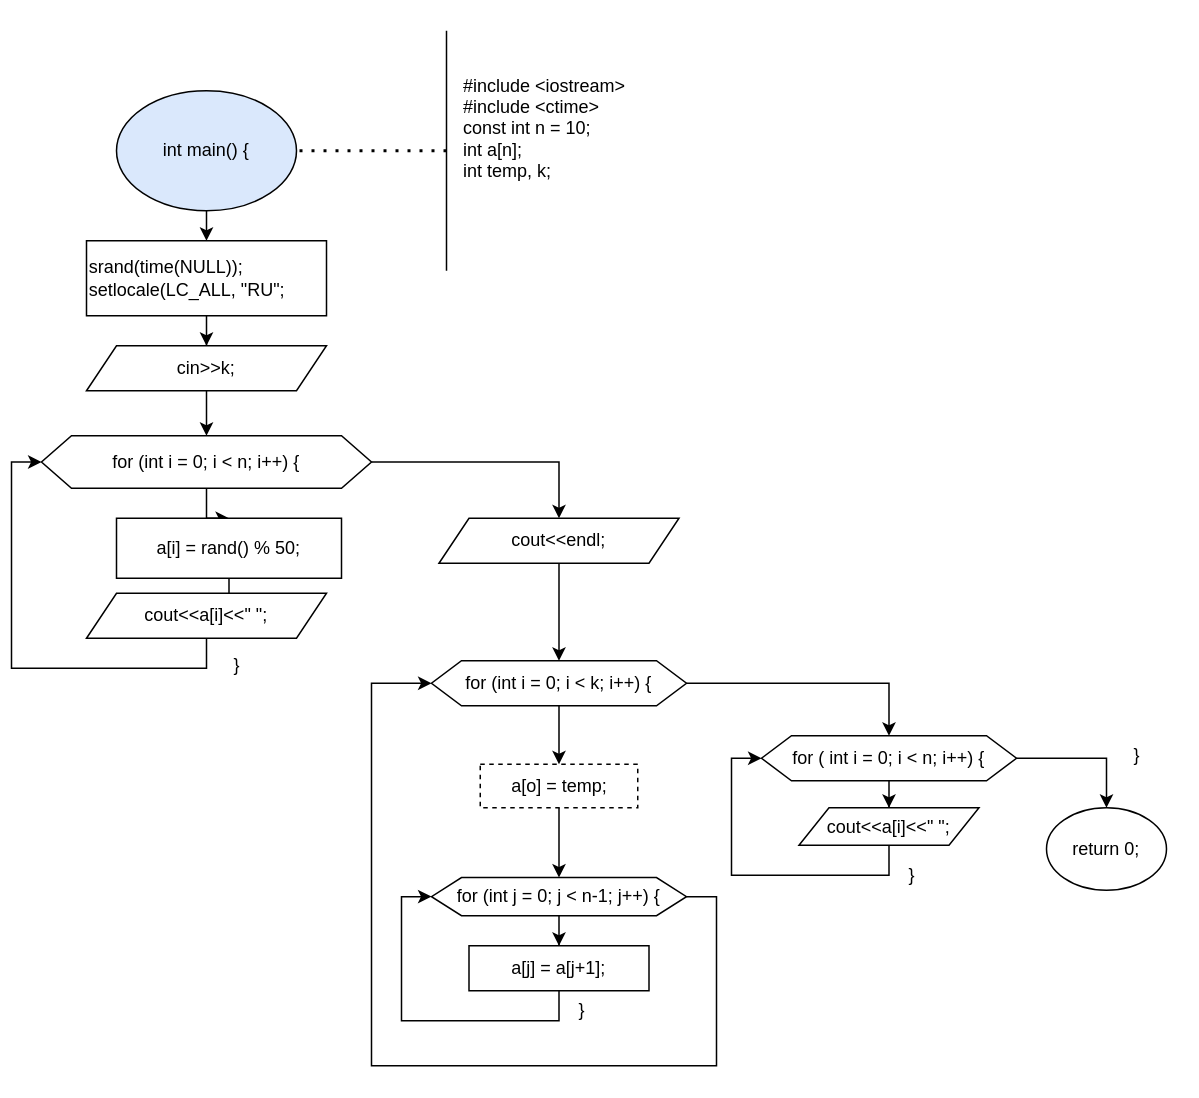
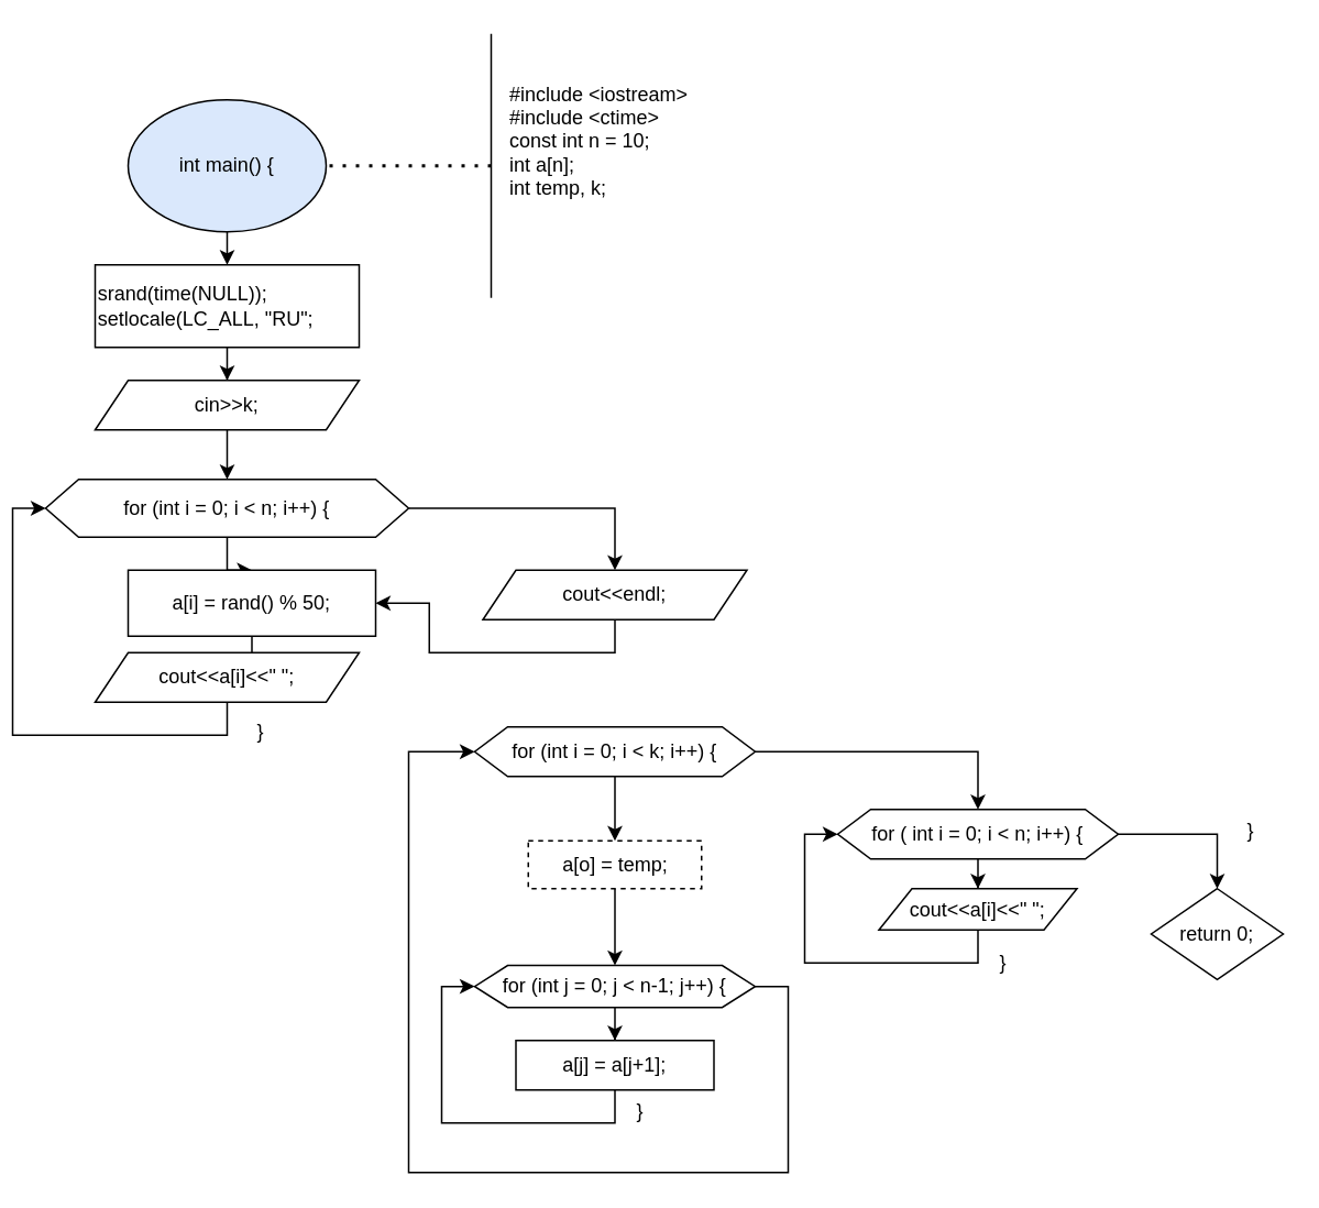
- <mxCell id="38" style="edgeStyle=orthogonalEdgeStyle;rounded=0;orthogonalLoop=1;jettySize=auto;html=1;exitX=0.5;exitY=1;exitDx=0;exitDy=0;entryX=0.5;entryY=0;entryDx=0;entryDy=0;" edge="1" parent="1" source="39" target="18"><mxGeometry relative="1" as="geometry" /></mxCell>
+ <mxCell id="38" style="edgeStyle=orthogonalEdgeStyle;rounded=0;orthogonalLoop=1;jettySize=auto;html=1;exitX=0.5;exitY=1;exitDx=0;exitDy=0;" edge="1" parent="1" source="39" target="13"><mxGeometry relative="1" as="geometry" /></mxCell>
- <mxCell id="35" value="return 0;" style="ellipse;whiteSpace=wrap;html=1;rounded=0;" vertex="1" parent="1"><mxGeometry x="690" y="538" width="80" height="55" as="geometry" /></mxCell>
+ <mxCell id="35" value="return 0;" style="rhombus;whiteSpace=wrap;html=1;" vertex="1" parent="1"><mxGeometry x="690" y="538" width="80" height="55" as="geometry" /></mxCell>
